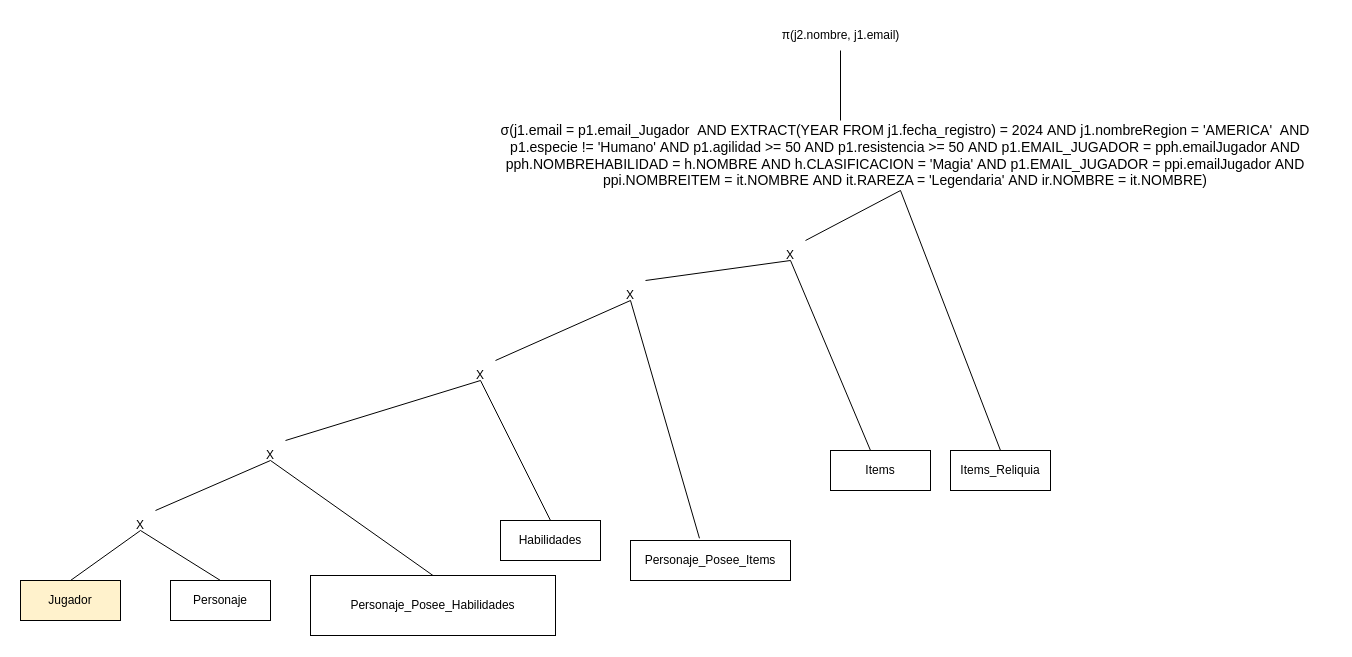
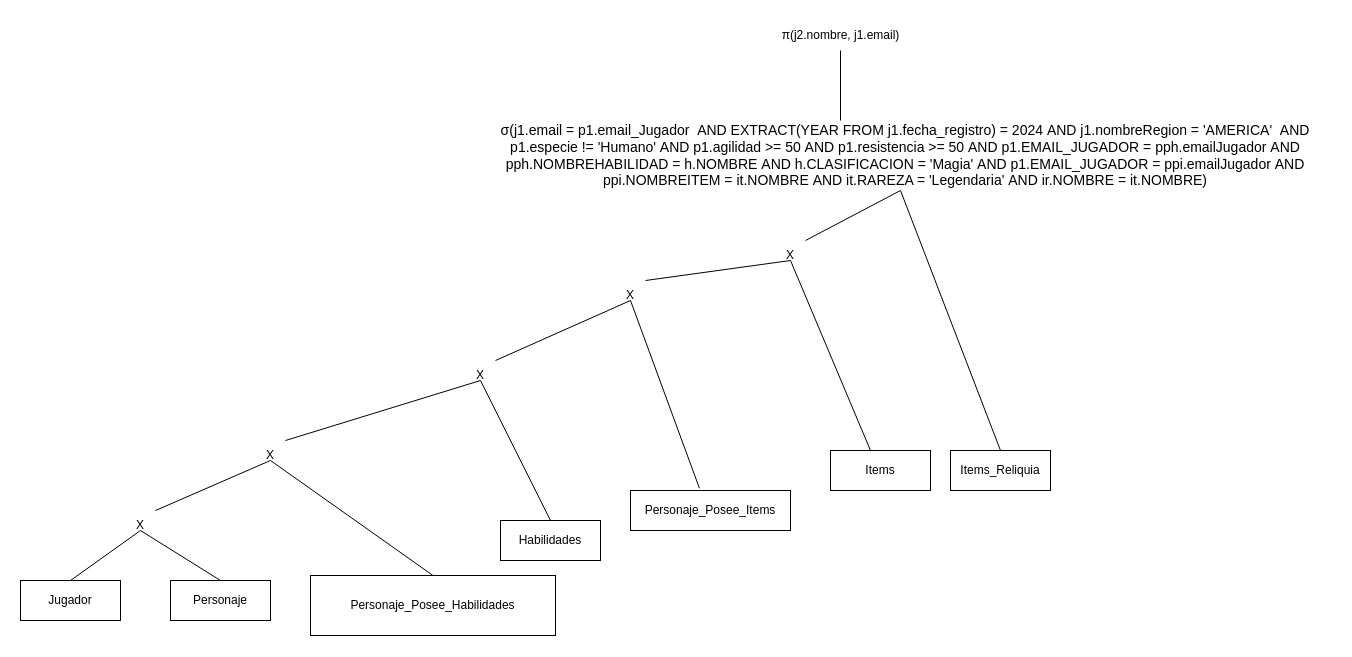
- <mxCell id="6" value="Personaje_Posee_Items" style="whiteSpace=wrap;html=1;align=center;" vertex="1" parent="1"><mxGeometry x="630" y="540" width="160" height="40" as="geometry" /></mxCell>
+ <mxCell id="6" value="Personaje_Posee_Items" style="whiteSpace=wrap;html=1;align=center;" vertex="1" parent="1"><mxGeometry x="630" y="490" width="160" height="40" as="geometry" /></mxCell>
- <mxCell id="2" value="Jugador" style="whiteSpace=wrap;html=1;align=center;fillColor=#fff2cc;" vertex="1" parent="1"><mxGeometry x="20" y="580" width="100" height="40" as="geometry" /></mxCell>
+ <mxCell id="2" value="Jugador" style="whiteSpace=wrap;html=1;align=center;" vertex="1" parent="1"><mxGeometry x="20" y="580" width="100" height="40" as="geometry" /></mxCell>
